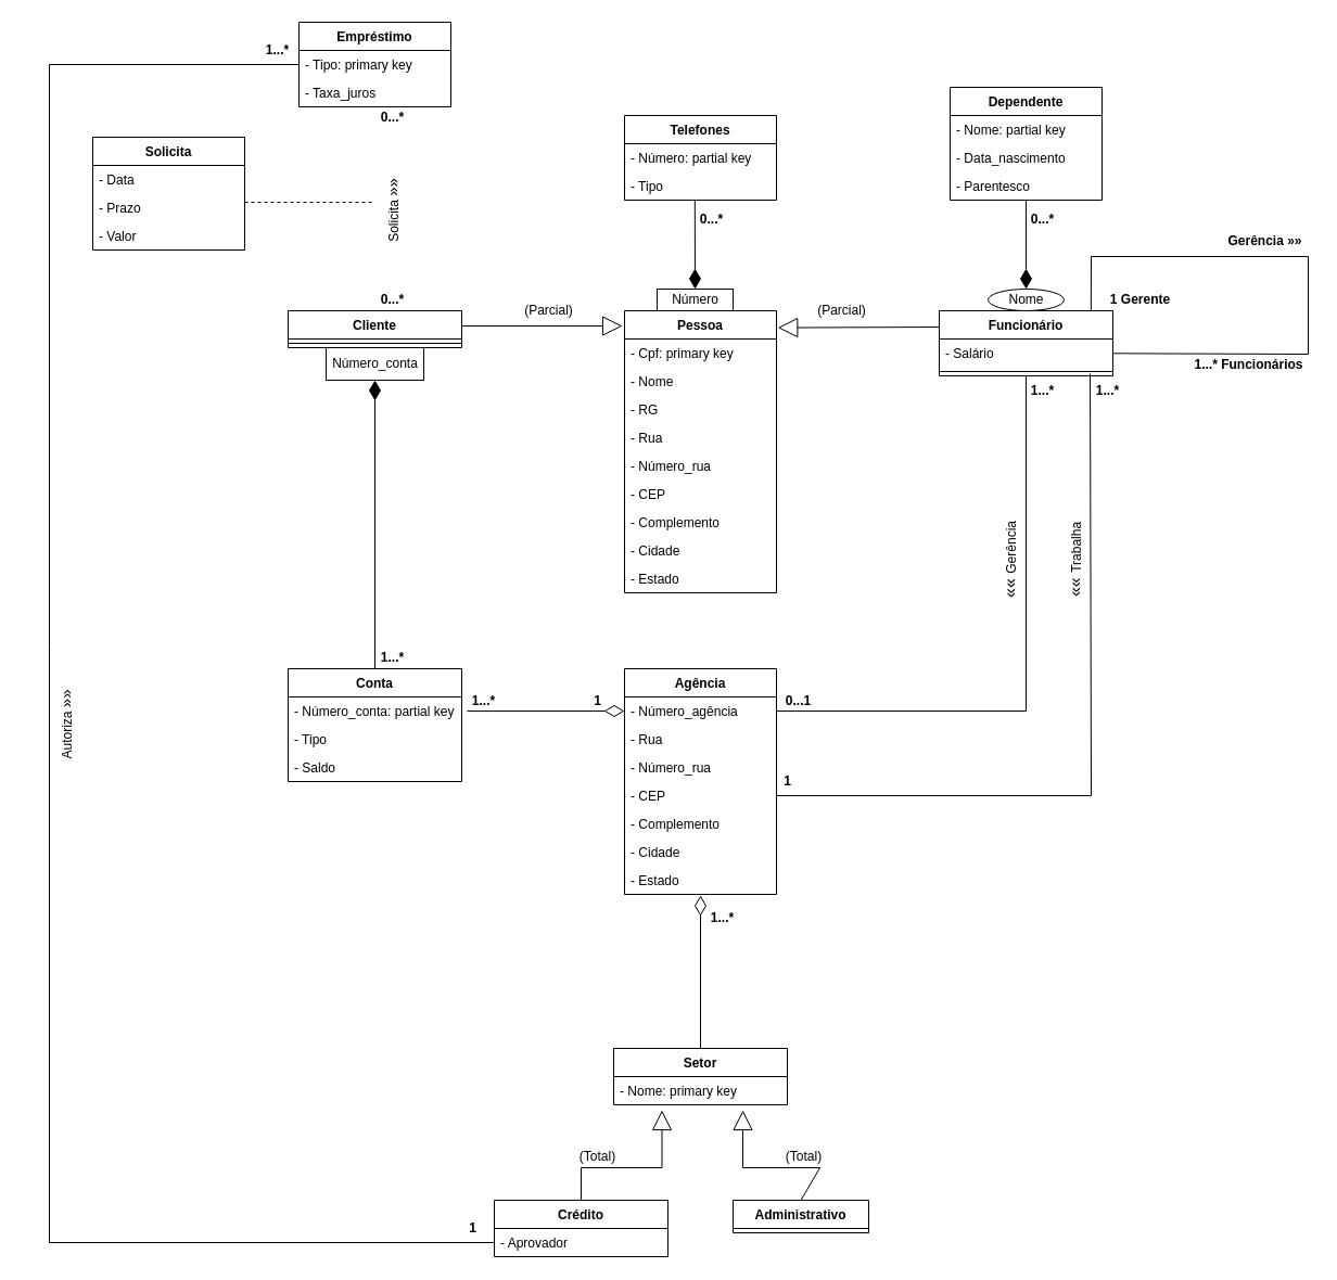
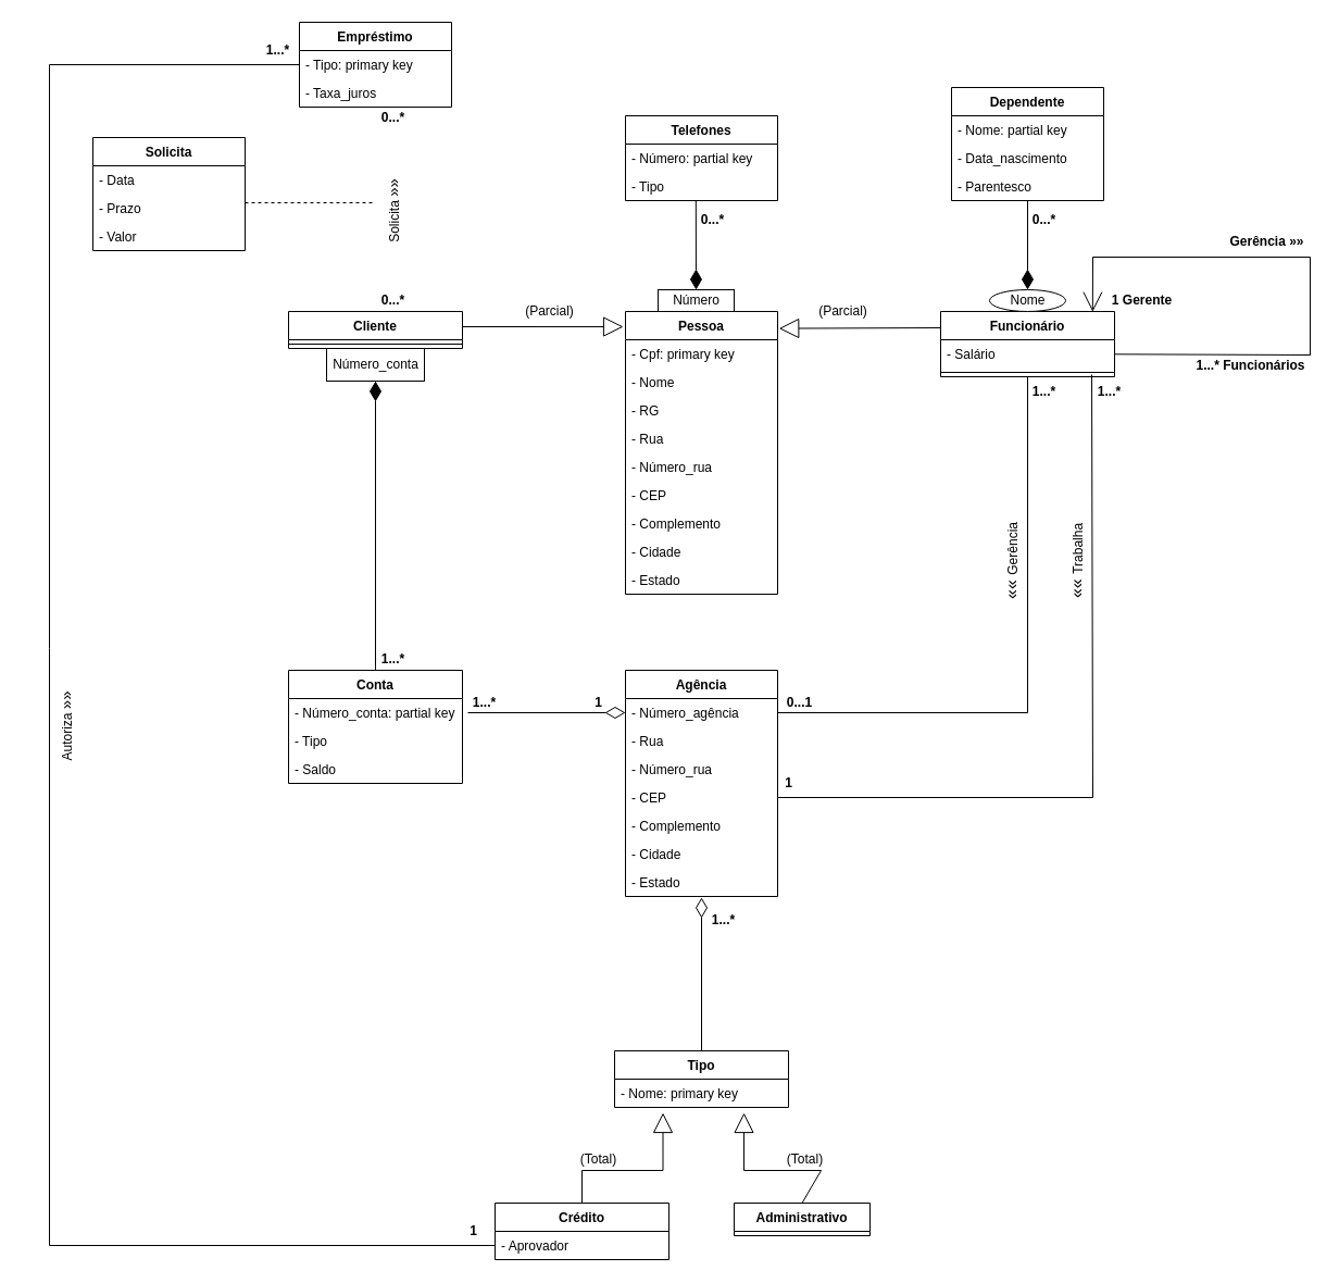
- <mxCell id="37" style="edgeStyle=none;rounded=0;orthogonalLoop=1;jettySize=auto;html=1;startArrow=none;startFill=0;startSize=0;sourcePerimeterSpacing=0;endArrow=none;endFill=0;endSize=16;targetPerimeterSpacing=0;strokeColor=#000000;strokeWidth=1;entryX=0.874;entryY=0.005;entryDx=0;entryDy=0;entryPerimeter=0;" edge="1" parent="34" source="35" target="34"><mxGeometry relative="1" as="geometry"><mxPoint x="190" y="-10" as="targetPoint" /><Array as="points"><mxPoint x="340" y="40" /><mxPoint x="340" y="-50" /><mxPoint x="140" y="-50" /></Array></mxGeometry></mxCell>
+ <mxCell id="37" style="edgeStyle=none;rounded=0;orthogonalLoop=1;jettySize=auto;html=1;startArrow=none;startFill=0;startSize=0;sourcePerimeterSpacing=0;endArrow=open;endFill=0;endSize=16;targetPerimeterSpacing=0;strokeColor=#000000;strokeWidth=1;entryX=0.874;entryY=0.005;entryDx=0;entryDy=0;entryPerimeter=0;" edge="1" parent="34" source="35" target="34"><mxGeometry relative="1" as="geometry"><mxPoint x="190" y="-10" as="targetPoint" /><Array as="points"><mxPoint x="340" y="40" /><mxPoint x="340" y="-50" /><mxPoint x="140" y="-50" /></Array></mxGeometry></mxCell>
- <mxCell id="73" value="Setor" style="swimlane;fontStyle=1;childLayout=stackLayout;horizontal=1;startSize=26;fillColor=none;horizontalStack=0;resizeParent=1;resizeParentMax=0;resizeLast=0;collapsible=1;marginBottom=0;" vertex="1" parent="1"><mxGeometry x="565" y="966" width="160" height="52" as="geometry" /></mxCell>
+ <mxCell id="73" value="Tipo" style="swimlane;fontStyle=1;childLayout=stackLayout;horizontal=1;startSize=26;fillColor=none;horizontalStack=0;resizeParent=1;resizeParentMax=0;resizeLast=0;collapsible=1;marginBottom=0;" vertex="1" parent="1"><mxGeometry x="565" y="966" width="160" height="52" as="geometry" /></mxCell>
